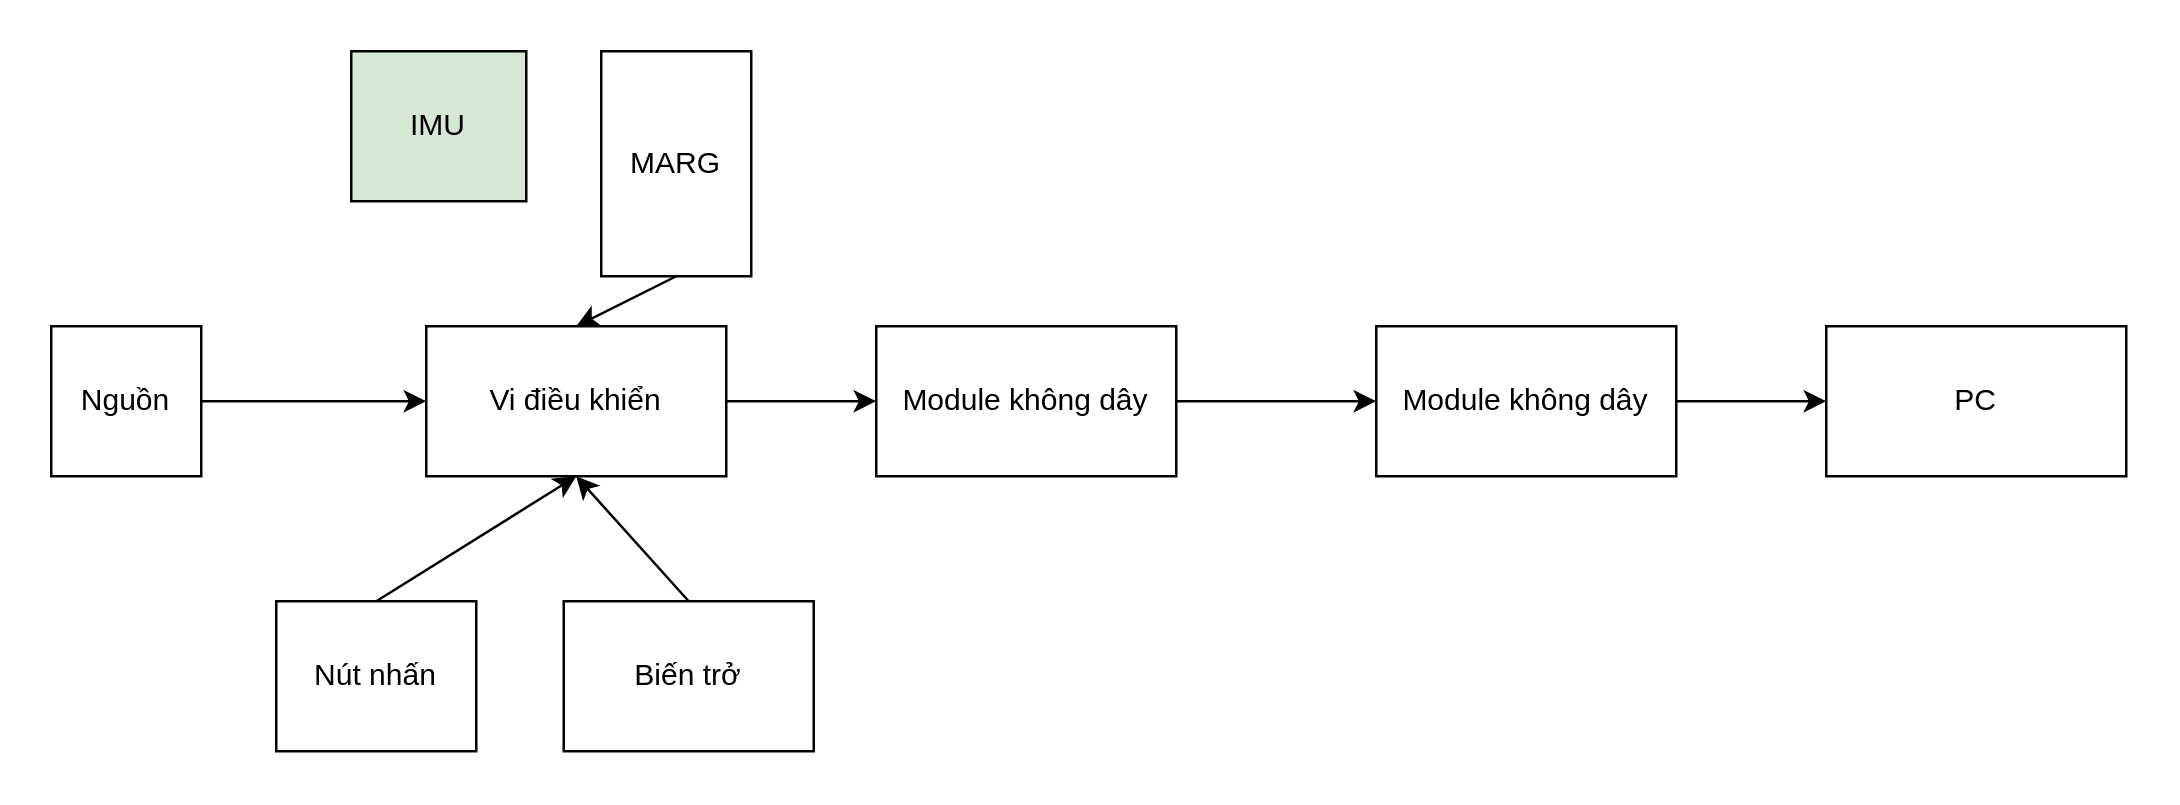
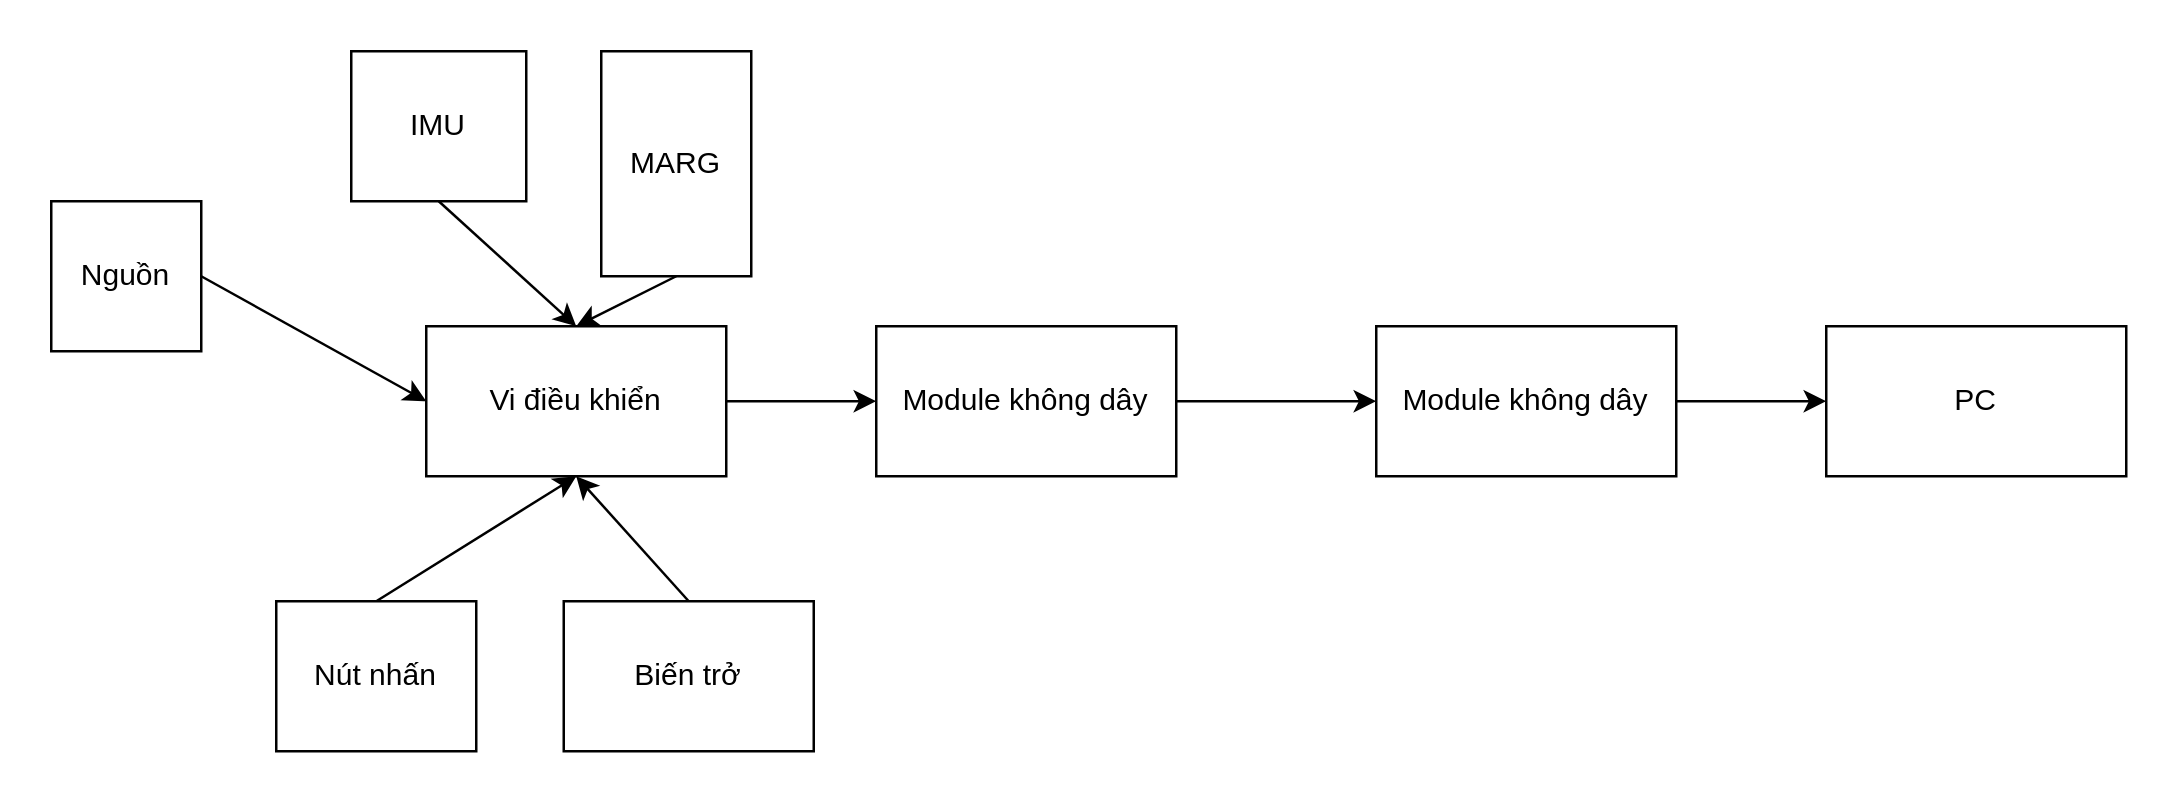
- <mxCell id="7" value="IMU" style="rounded=0;whiteSpace=wrap;html=1;fillColor=#d5e8d4;" parent="1" vertex="1"><mxGeometry x="140" y="20" width="70" height="60" as="geometry" /></mxCell>
+ <mxCell id="7" value="IMU" style="rounded=0;whiteSpace=wrap;html=1;" parent="1" vertex="1"><mxGeometry x="140" y="20" width="70" height="60" as="geometry" /></mxCell>
+ <mxCell id="6" style="edgeStyle=none;html=1;exitX=0.5;exitY=1;exitDx=0;exitDy=0;entryX=0.5;entryY=0;entryDx=0;entryDy=0;strokeColor=#000000;" parent="1" source="7" target="3" edge="1"><mxGeometry relative="1" as="geometry" /></mxCell>
- <mxCell id="5" value="Nguồn" style="rounded=0;whiteSpace=wrap;html=1;" parent="1" vertex="1"><mxGeometry x="20" y="130" width="60" height="60" as="geometry" /></mxCell>
+ <mxCell id="5" value="Nguồn" style="rounded=0;whiteSpace=wrap;html=1;" parent="1" vertex="1"><mxGeometry x="20" y="80" width="60" height="60" as="geometry" /></mxCell>
